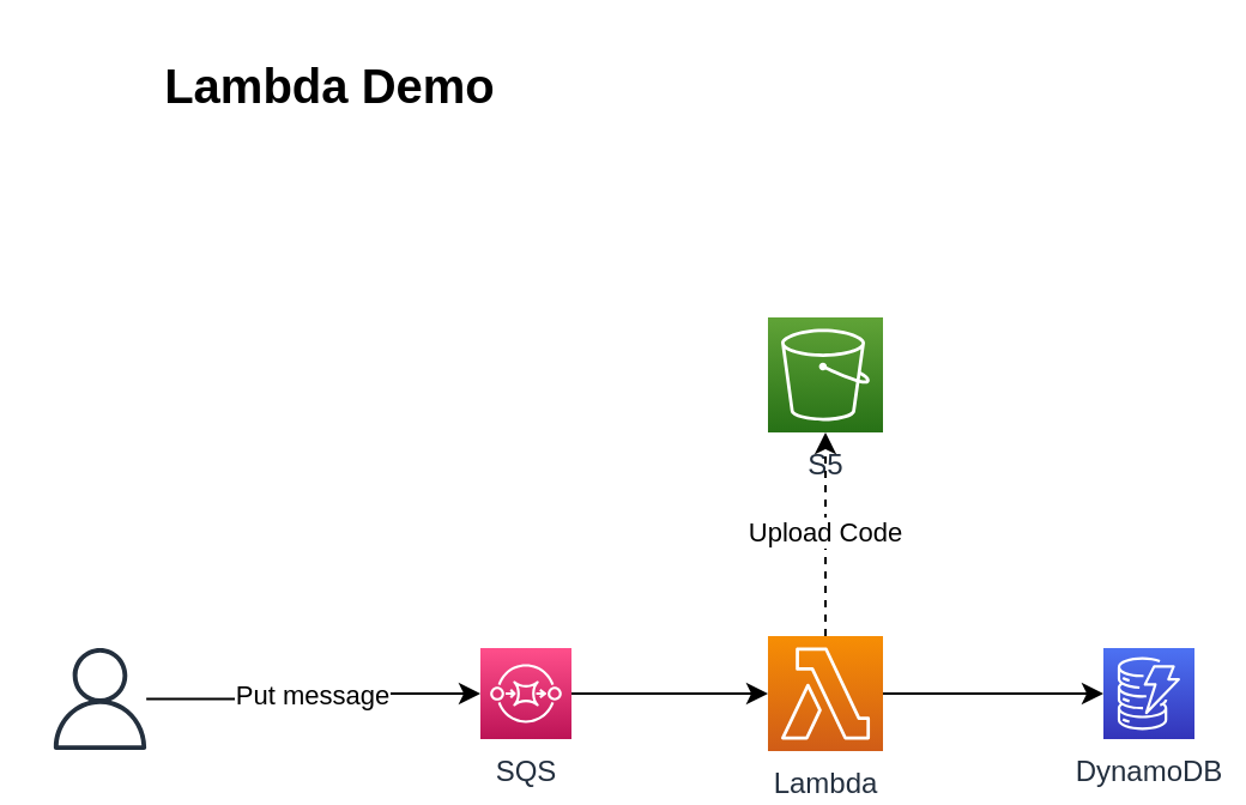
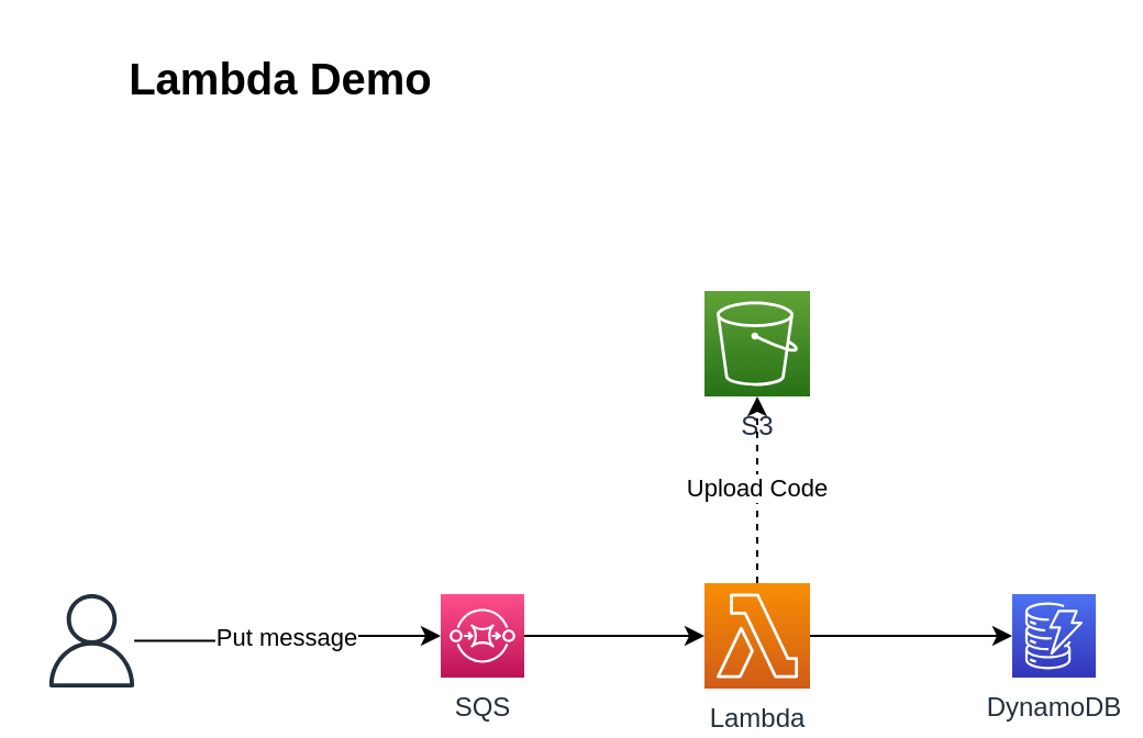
- <mxCell id="11" value="&lt;font style=&quot;font-size: 20px;&quot;&gt;Lambda Demo&lt;/font&gt;" style="text;html=1;strokeColor=none;fillColor=none;align=center;verticalAlign=middle;whiteSpace=wrap;rounded=0;fontSize=14;fontColor=#000000;fontStyle=1" vertex="1" parent="1"><mxGeometry y="20" width="215" height="30" as="geometry" x="30" /></mxCell>
+ <mxCell id="11" value="&lt;font style=&quot;font-size: 20px;&quot;&gt;Lambda Demo&lt;/font&gt;" style="text;html=1;strokeColor=none;fillColor=none;align=center;verticalAlign=middle;whiteSpace=wrap;rounded=0;fontSize=14;fontColor=#000000;fontStyle=1" vertex="1" parent="1"><mxGeometry x="20" y="20" width="215" height="30" as="geometry" /></mxCell>
- <mxCell id="5" value="S5" style="sketch=0;points=[[0,0,0],[0.25,0,0],[0.5,0,0],[0.75,0,0],[1,0,0],[0,1,0],[0.25,1,0],[0.5,1,0],[0.75,1,0],[1,1,0],[0,0.25,0],[0,0.5,0],[0,0.75,0],[1,0.25,0],[1,0.5,0],[1,0.75,0]];outlineConnect=0;fontColor=#232F3E;gradientColor=#60A337;gradientDirection=north;fillColor=#277116;strokeColor=#ffffff;dashed=0;verticalLabelPosition=bottom;verticalAlign=top;align=center;html=1;fontSize=12;fontStyle=0;aspect=fixed;shape=mxgraph.aws4.resourceIcon;resIcon=mxgraph.aws4.s3;" parent="1" vertex="1"><mxGeometry x="320" y="132" width="48" height="48" as="geometry" /></mxCell>
+ <mxCell id="5" value="S3" style="sketch=0;points=[[0,0,0],[0.25,0,0],[0.5,0,0],[0.75,0,0],[1,0,0],[0,1,0],[0.25,1,0],[0.5,1,0],[0.75,1,0],[1,1,0],[0,0.25,0],[0,0.5,0],[0,0.75,0],[1,0.25,0],[1,0.5,0],[1,0.75,0]];outlineConnect=0;fontColor=#232F3E;gradientColor=#60A337;gradientDirection=north;fillColor=#277116;strokeColor=#ffffff;dashed=0;verticalLabelPosition=bottom;verticalAlign=top;align=center;html=1;fontSize=12;fontStyle=0;aspect=fixed;shape=mxgraph.aws4.resourceIcon;resIcon=mxgraph.aws4.s3;" parent="1" vertex="1"><mxGeometry x="320" y="132" width="48" height="48" as="geometry" /></mxCell>
